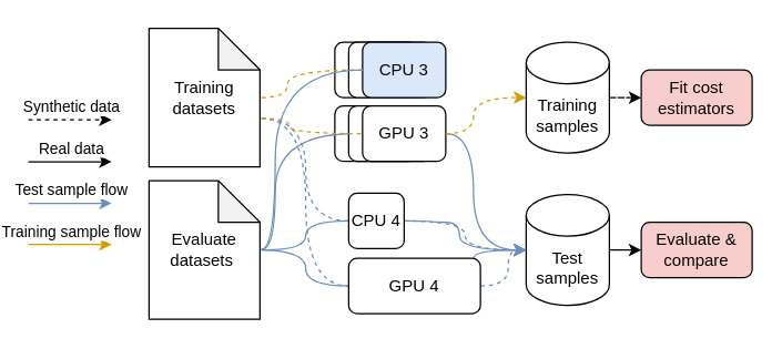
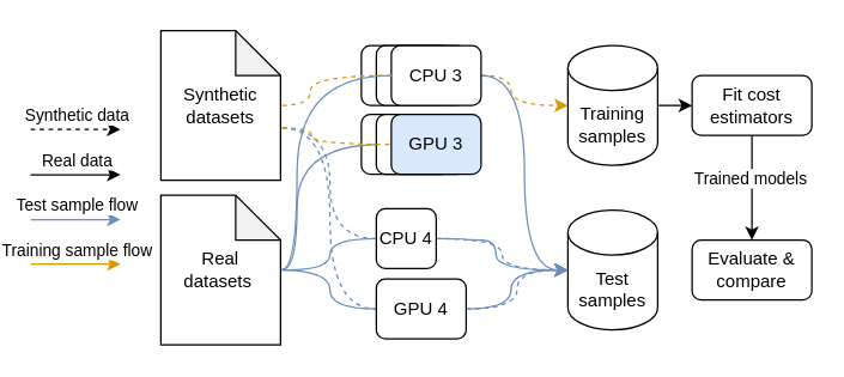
- <mxCell id="18" value="CPU 3" style="rounded=1;whiteSpace=wrap;html=1;fillColor=#dae8fc;" parent="1" vertex="1"><mxGeometry x="261" y="30" width="60" height="40" as="geometry" /></mxCell>
+ <mxCell id="18" value="CPU 3" style="rounded=1;whiteSpace=wrap;html=1;" parent="1" vertex="1"><mxGeometry x="261" y="30" width="60" height="40" as="geometry" /></mxCell>
+ <mxCell id="16" style="edgeStyle=orthogonalEdgeStyle;rounded=0;orthogonalLoop=1;jettySize=auto;html=1;exitX=1;exitY=0.5;exitDx=0;exitDy=0;entryX=0;entryY=0.5;entryDx=0;entryDy=0;entryPerimeter=0;dashed=1;curved=1;fillColor=#ffe6cc;strokeColor=#d79b00;" parent="1" source="18" target="11" edge="1"><mxGeometry relative="1" as="geometry"><Array as="points"><mxPoint x="341" y="50" /><mxPoint x="341" y="70" /></Array></mxGeometry></mxCell>
- <mxCell id="5" value="Training &lt;br&gt;datasets" style="shape=note;whiteSpace=wrap;html=1;backgroundOutline=1;darkOpacity=0.05;" parent="1" vertex="1"><mxGeometry x="107" y="20" width="80" height="100" as="geometry" /></mxCell>
+ <mxCell id="5" value="Synthetic &lt;br&gt;datasets" style="shape=note;whiteSpace=wrap;html=1;backgroundOutline=1;darkOpacity=0.05;" parent="1" vertex="1"><mxGeometry x="107" y="20" width="80" height="100" as="geometry" /></mxCell>
- <mxCell id="10" value="" style="edgeStyle=orthogonalEdgeStyle;rounded=0;orthogonalLoop=1;jettySize=auto;html=1;dashed=1;" parent="1" source="11" target="42" edge="1"><mxGeometry relative="1" as="geometry" /></mxCell>
+ <mxCell id="10" value="" style="edgeStyle=orthogonalEdgeStyle;rounded=0;orthogonalLoop=1;jettySize=auto;html=1;" parent="1" source="11" target="42" edge="1"><mxGeometry relative="1" as="geometry" /></mxCell>
- <mxCell id="42" value="Fit cost estimators" style="rounded=1;whiteSpace=wrap;html=1;fillColor=#f8cecc;" parent="1" vertex="1"><mxGeometry x="462" y="50" width="80" height="40" as="geometry" /></mxCell>
+ <mxCell id="42" value="Fit cost estimators" style="rounded=1;whiteSpace=wrap;html=1;" parent="1" vertex="1"><mxGeometry x="462" y="50" width="80" height="40" as="geometry" /></mxCell>
- <mxCell id="29" style="edgeStyle=orthogonalEdgeStyle;rounded=0;orthogonalLoop=1;jettySize=auto;html=1;entryX=0;entryY=0.5;entryDx=0;entryDy=0;entryPerimeter=0;dashed=1;curved=1;exitX=1;exitY=0.5;exitDx=0;exitDy=0;fillColor=#ffe6cc;strokeColor=#d79b00;" parent="1" source="21" target="11" edge="1"><mxGeometry relative="1" as="geometry"><mxPoint x="320.5" y="100" as="sourcePoint" /><mxPoint x="360.5" y="130" as="targetPoint" /><Array as="points"><mxPoint x="341" y="96" /><mxPoint x="341" y="70" /></Array></mxGeometry></mxCell>
- <mxCell id="21" value="GPU 3" style="rounded=1;whiteSpace=wrap;html=1;" parent="1" vertex="1"><mxGeometry x="261" y="76" width="60" height="40" as="geometry" /></mxCell>
+ <mxCell id="21" value="GPU 3" style="rounded=1;whiteSpace=wrap;html=1;fillColor=#dae8fc;" parent="1" vertex="1"><mxGeometry x="261" y="76" width="60" height="40" as="geometry" /></mxCell>
- <mxCell id="20" style="edgeStyle=orthogonalEdgeStyle;rounded=0;orthogonalLoop=1;jettySize=auto;html=1;entryX=0;entryY=0.5;entryDx=0;entryDy=0;entryPerimeter=0;curved=1;fillColor=#dae8fc;strokeColor=#6c8ebf;" parent="1" source="21" target="13" edge="1"><mxGeometry relative="1" as="geometry"><Array as="points"><mxPoint x="341" y="96" /><mxPoint x="341" y="180" /></Array></mxGeometry></mxCell>
+ <mxCell id="40" style="edgeStyle=orthogonalEdgeStyle;rounded=0;orthogonalLoop=1;jettySize=auto;html=1;entryX=0.5;entryY=0;entryDx=0;entryDy=0;" parent="1" source="42" target="43" edge="1"><mxGeometry relative="1" as="geometry"><mxPoint x="502" y="180" as="targetPoint" /></mxGeometry></mxCell>
+ <mxCell id="41" value="Trained models" style="edgeLabel;html=1;align=center;verticalAlign=middle;resizable=0;points=[];" parent="40" connectable="0" vertex="1"><mxGeometry x="-0.213" y="-2" relative="1" as="geometry"><mxPoint as="offset" /></mxGeometry></mxCell>
+ <mxCell id="17" style="edgeStyle=orthogonalEdgeStyle;orthogonalLoop=1;jettySize=auto;html=1;entryX=0;entryY=0.5;entryDx=0;entryDy=0;entryPerimeter=0;fillColor=#dae8fc;strokeColor=#6c8ebf;curved=1;" parent="1" source="18" target="13" edge="1"><mxGeometry relative="1" as="geometry" /></mxCell>
- <mxCell id="9" value="Evaluate&lt;br&gt;datasets&amp;nbsp;" style="shape=note;whiteSpace=wrap;html=1;backgroundOutline=1;darkOpacity=0.05;" parent="1" vertex="1"><mxGeometry x="107" y="130" width="80" height="100" as="geometry" /></mxCell>
+ <mxCell id="9" value="Real&lt;br&gt;datasets&amp;nbsp;" style="shape=note;whiteSpace=wrap;html=1;backgroundOutline=1;darkOpacity=0.05;" parent="1" vertex="1"><mxGeometry x="107" y="130" width="80" height="100" as="geometry" /></mxCell>
- <mxCell id="12" style="edgeStyle=orthogonalEdgeStyle;rounded=0;orthogonalLoop=1;jettySize=auto;html=1;entryX=0;entryY=0.5;entryDx=0;entryDy=0;" parent="1" source="13" target="43" edge="1"><mxGeometry relative="1" as="geometry" /></mxCell>
- <mxCell id="43" value="Evaluate &amp;amp; compare" style="rounded=1;whiteSpace=wrap;html=1;fillColor=#f8cecc;" parent="1" vertex="1"><mxGeometry x="462" y="160" width="80" height="40" as="geometry" /></mxCell>
+ <mxCell id="43" value="Evaluate &amp;amp; compare" style="rounded=1;whiteSpace=wrap;html=1;" parent="1" vertex="1"><mxGeometry x="462" y="160" width="80" height="40" as="geometry" /></mxCell>
- <mxCell id="27" value="GPU 4" style="rounded=1;whiteSpace=wrap;html=1;" parent="1" vertex="1"><mxGeometry x="251" y="186" width="95" height="40" as="geometry" /></mxCell>
+ <mxCell id="27" value="GPU 4" style="rounded=1;whiteSpace=wrap;html=1;" parent="1" vertex="1"><mxGeometry x="251" y="186" width="60" height="40" as="geometry" /></mxCell>
